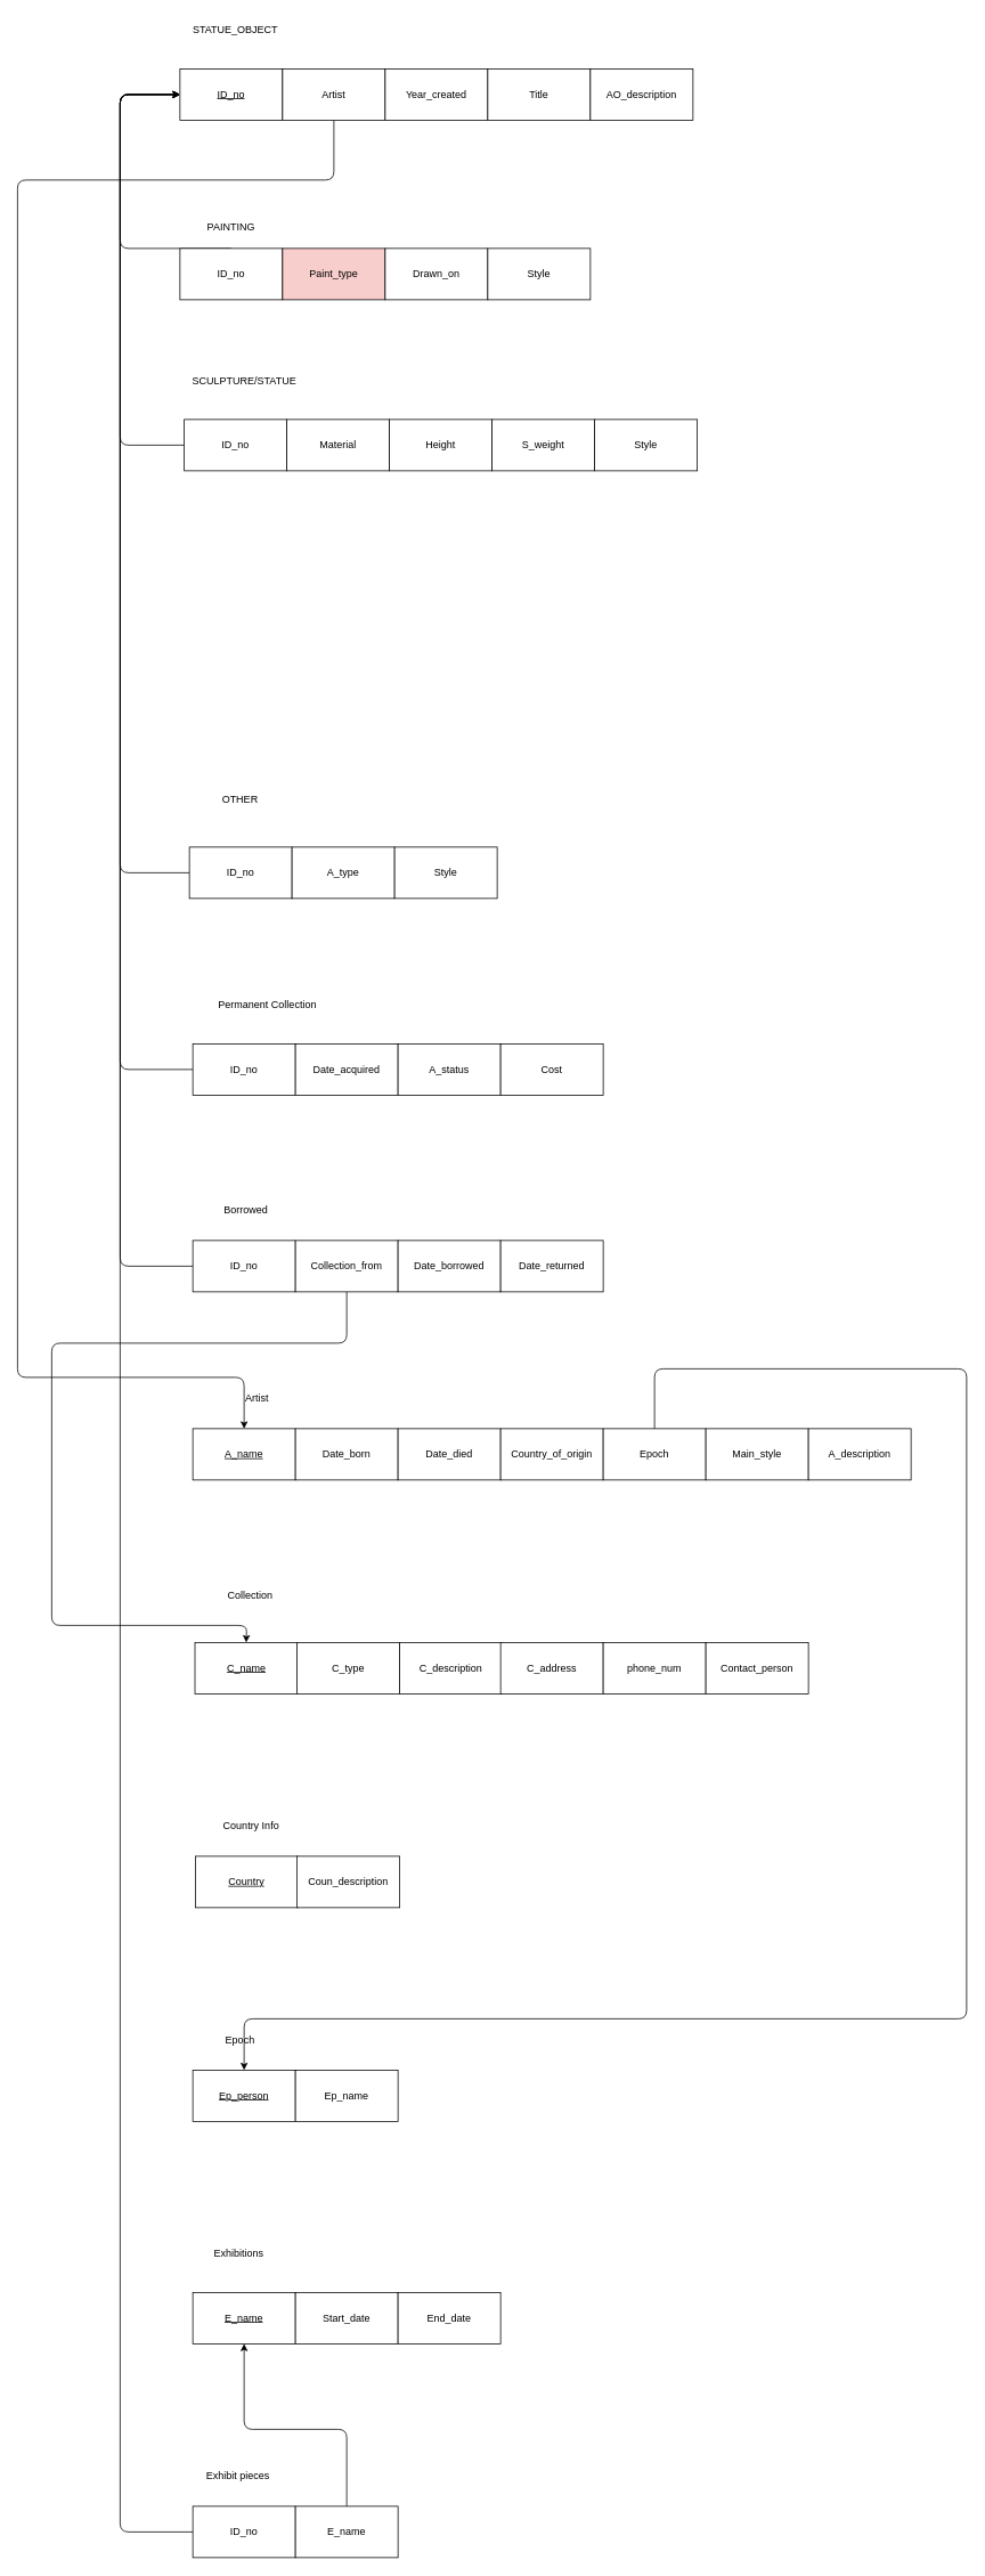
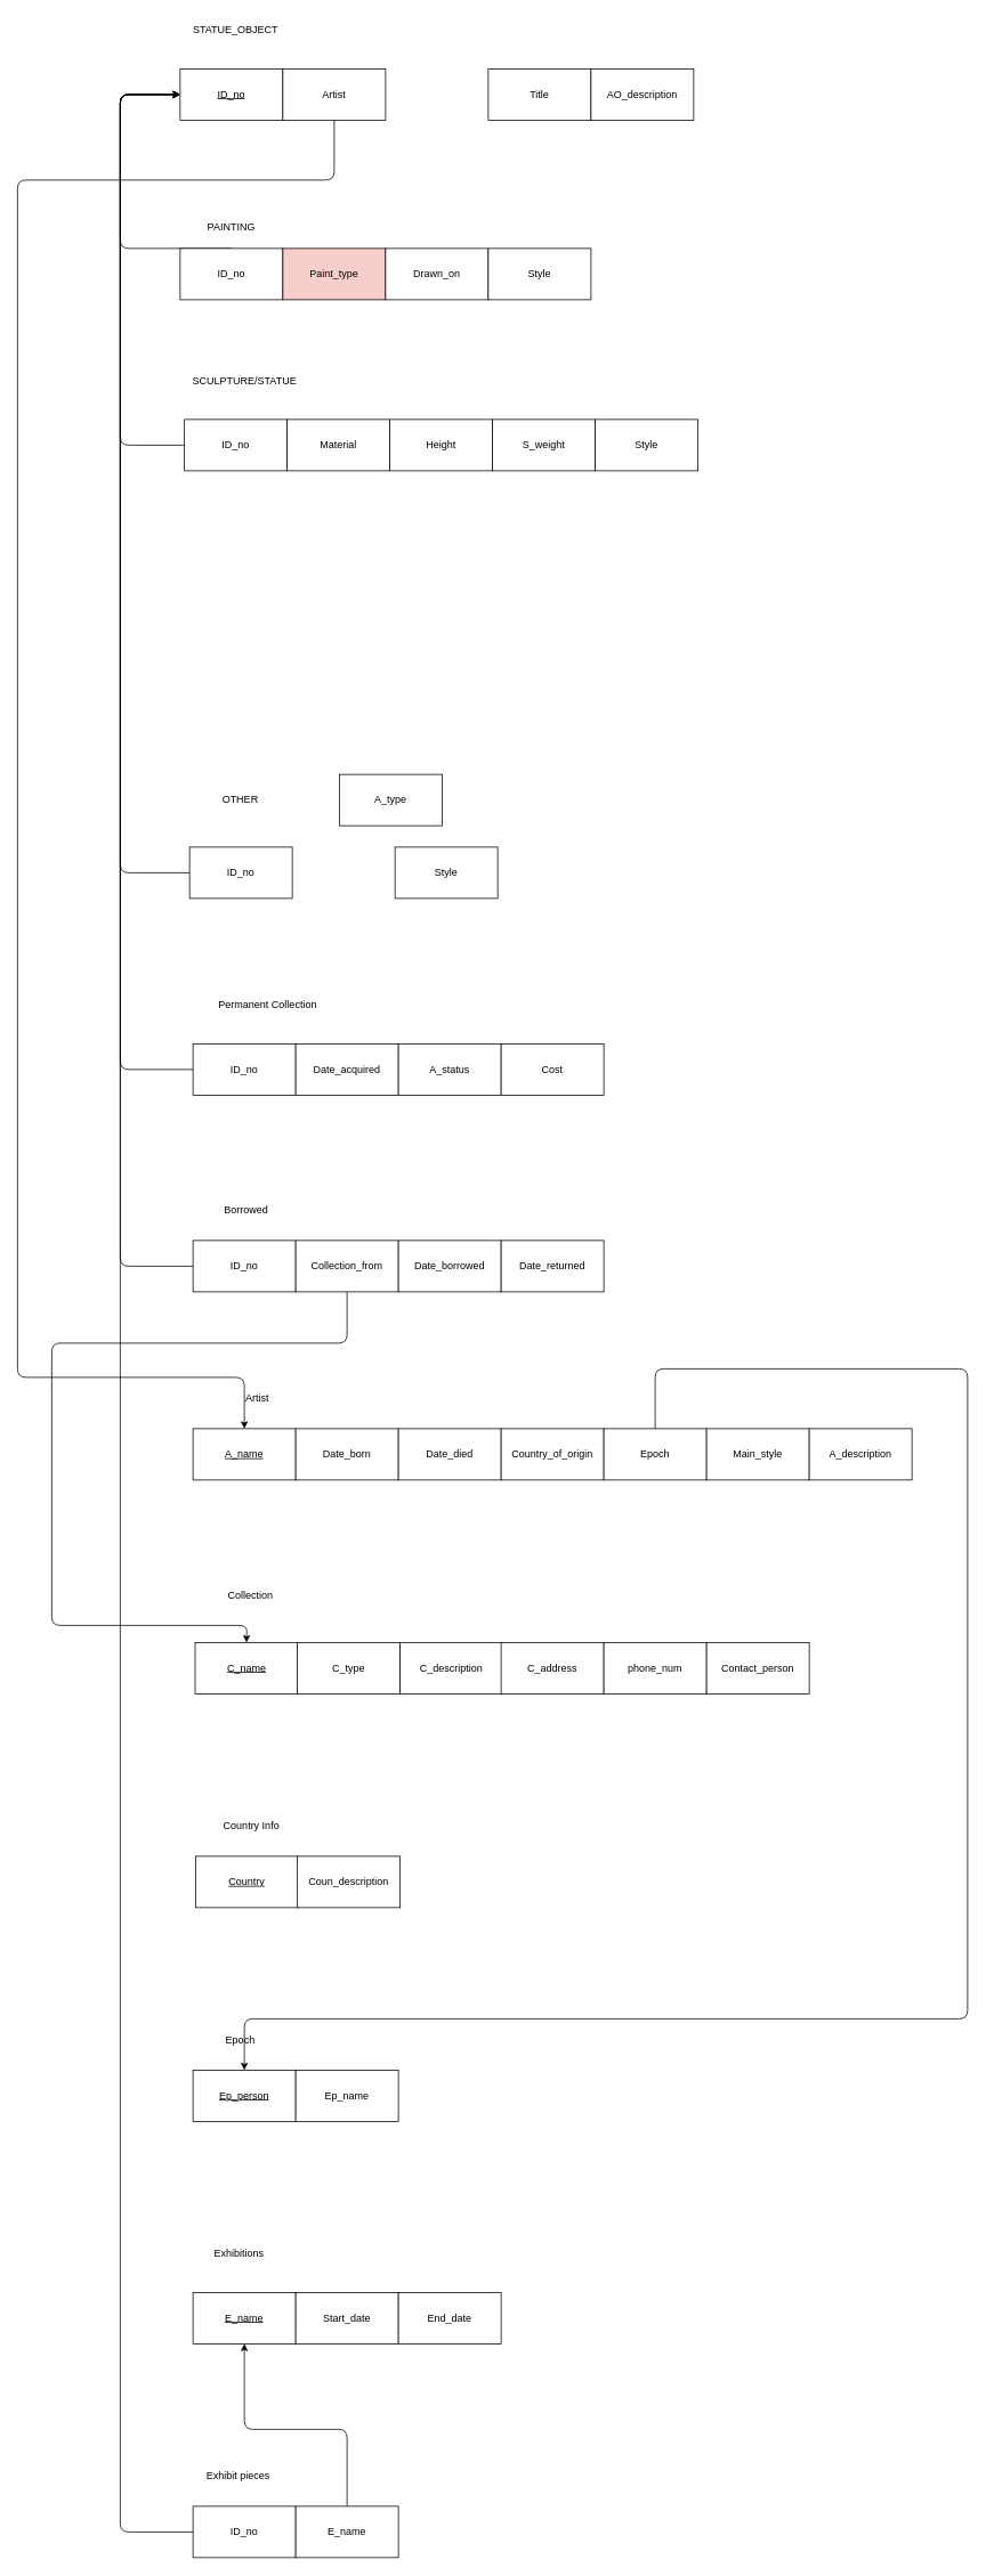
- <mxCell id="5" value="Year_created" style="rounded=0;whiteSpace=wrap;html=1;" parent="1" vertex="1"><mxGeometry x="450" y="80" width="120" height="60" as="geometry" /></mxCell>
- <mxCell id="25" value="A_type" style="rounded=0;whiteSpace=wrap;html=1;" parent="1" vertex="1"><mxGeometry x="341" y="990" width="120" height="60" as="geometry" /></mxCell>
+ <mxCell id="25" value="A_type" style="rounded=0;whiteSpace=wrap;html=1;" parent="1" vertex="1"><mxGeometry x="396" y="905" width="120" height="60" as="geometry" /></mxCell>
